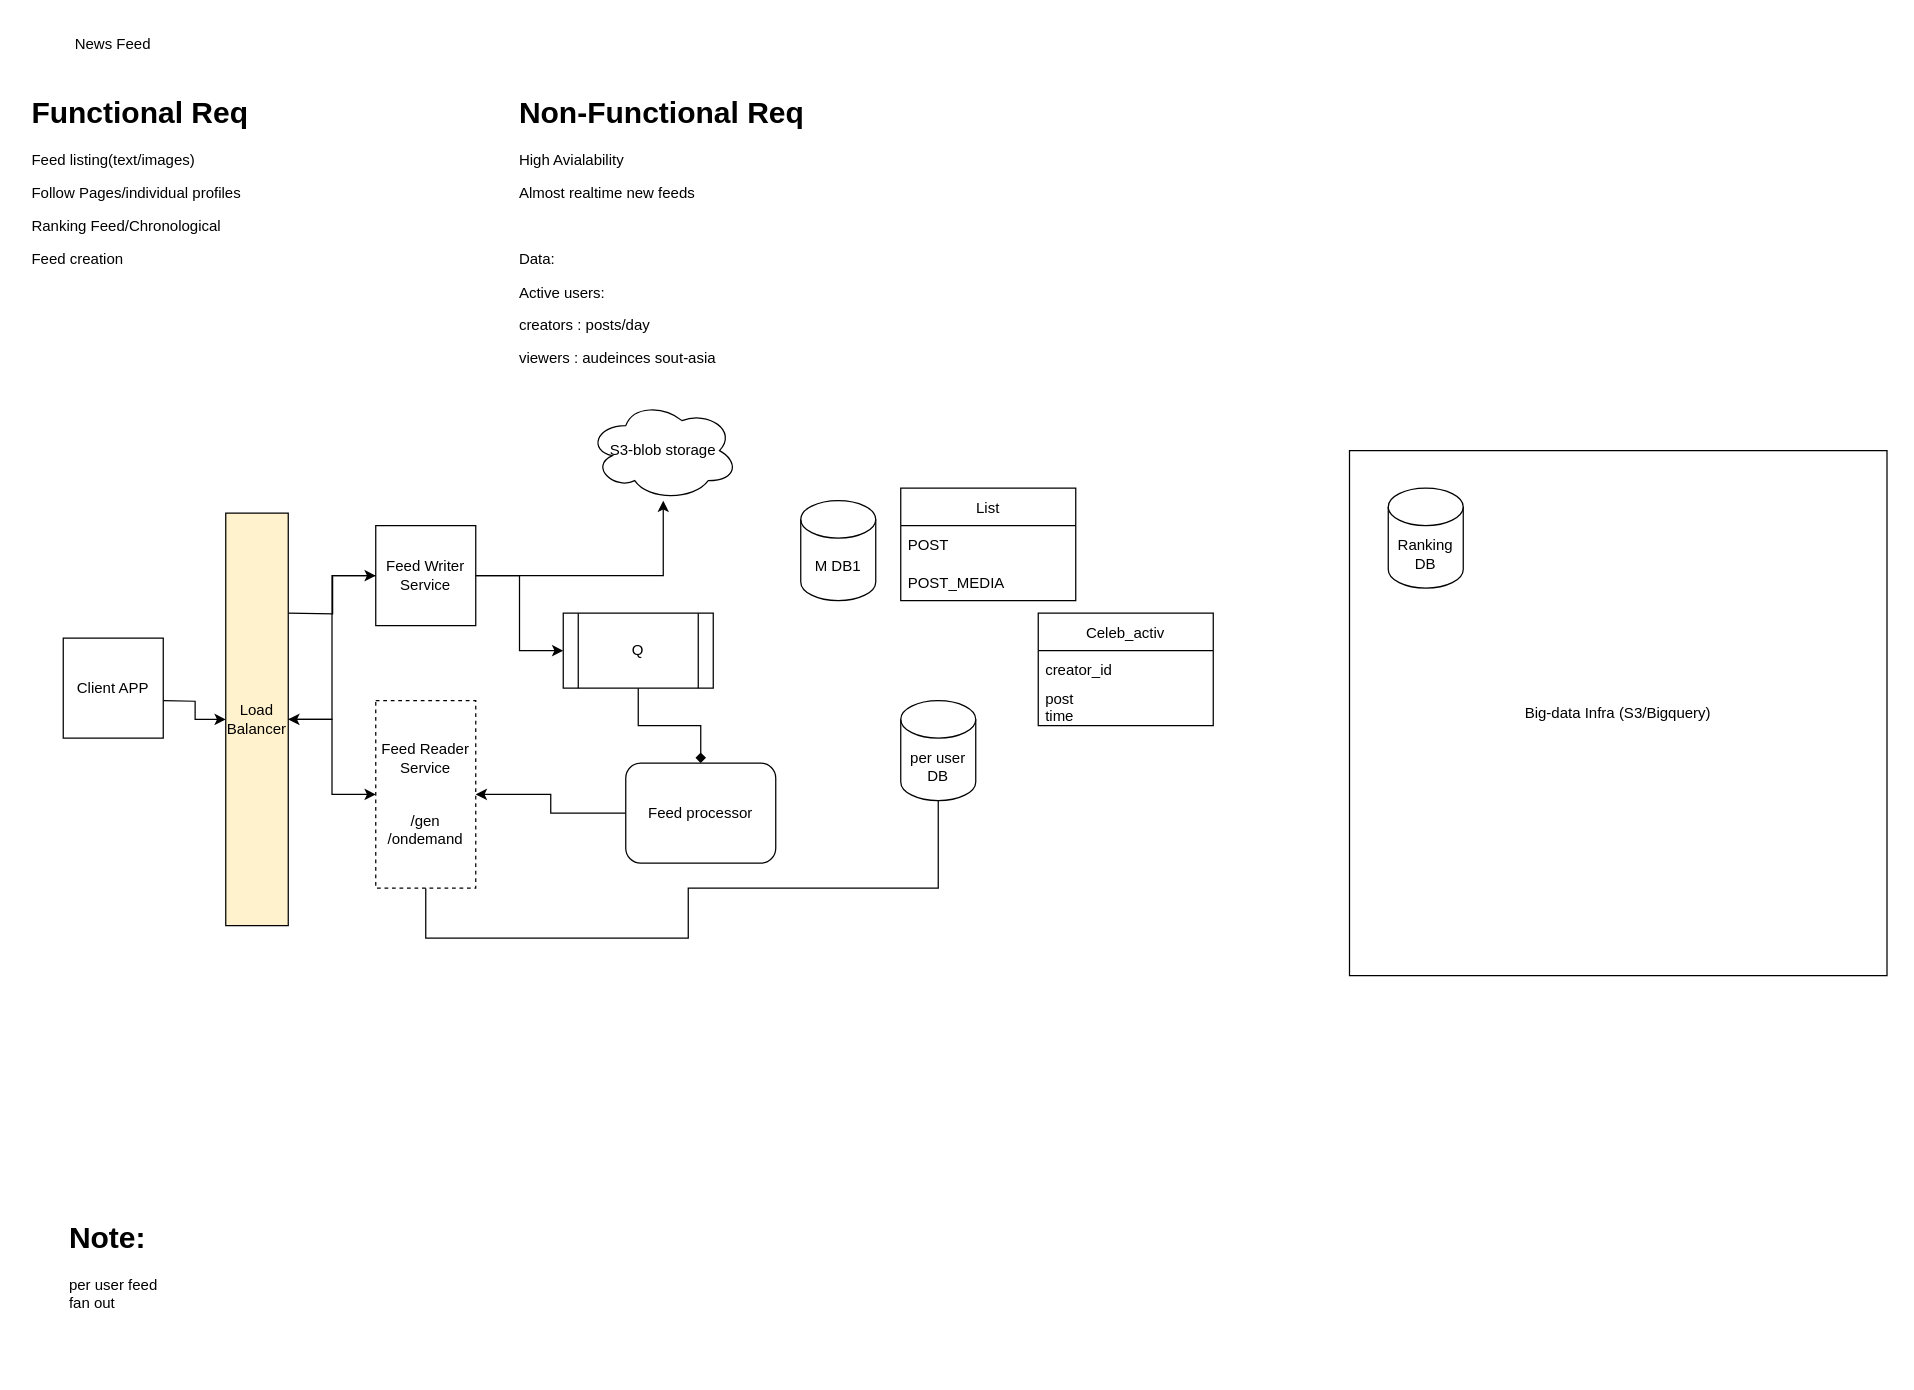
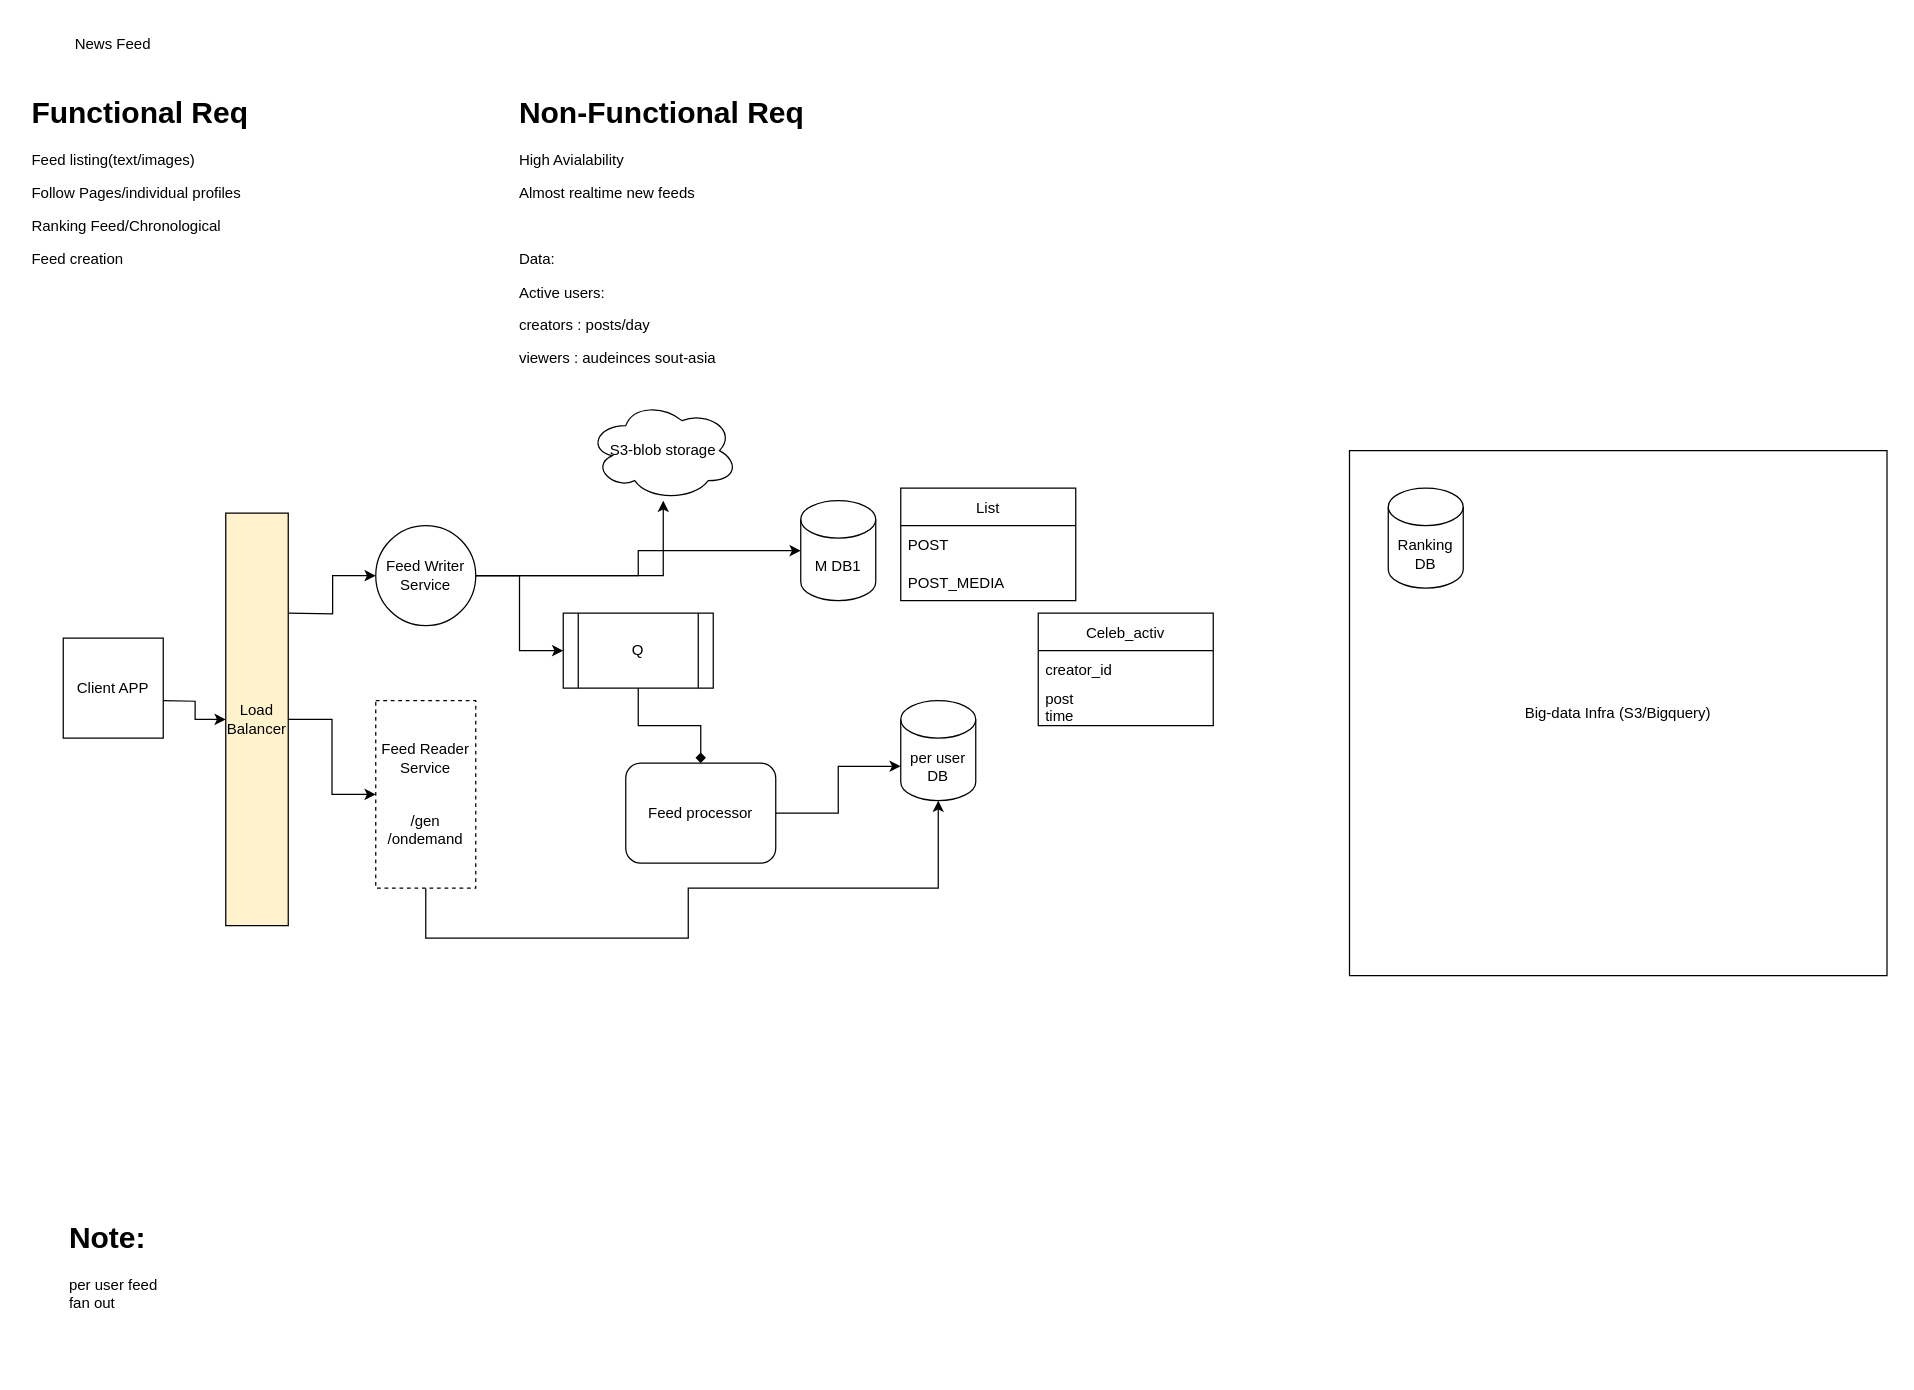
- <mxCell id="8" value="Feed Writer Service" style="whiteSpace=wrap;html=1;aspect=fixed;" vertex="1" parent="1"><mxGeometry x="300" y="420" width="80" height="80" as="geometry" /></mxCell>
+ <mxCell id="8" value="Feed Writer Service" style="ellipse;whiteSpace=wrap;html=1;aspect=fixed;" vertex="1" parent="1"><mxGeometry x="300" y="420" width="80" height="80" as="geometry" /></mxCell>
- <mxCell id="6" style="edgeStyle=orthogonalEdgeStyle;rounded=0;orthogonalLoop=1;jettySize=auto;html=1;" edge="1" parent="1" source="8" target="14"><mxGeometry relative="1" as="geometry" /></mxCell>
+ <mxCell id="6" style="edgeStyle=orthogonalEdgeStyle;rounded=0;orthogonalLoop=1;jettySize=auto;html=1;" edge="1" parent="1" source="8" target="15"><mxGeometry relative="1" as="geometry" /></mxCell>
- <mxCell id="11" style="edgeStyle=orthogonalEdgeStyle;rounded=0;orthogonalLoop=1;jettySize=auto;html=1;entryX=0.5;entryY=1;entryDx=0;entryDy=0;entryPerimeter=0;endArrow=none;" edge="1" parent="1" source="12" target="22"><mxGeometry relative="1" as="geometry"><Array as="points"><mxPoint x="340" y="750" /><mxPoint x="550" y="750" /><mxPoint x="550" y="710" /><mxPoint x="750" y="710" /></Array></mxGeometry></mxCell>
+ <mxCell id="11" style="edgeStyle=orthogonalEdgeStyle;rounded=0;orthogonalLoop=1;jettySize=auto;html=1;entryX=0.5;entryY=1;entryDx=0;entryDy=0;entryPerimeter=0;" edge="1" parent="1" source="12" target="22"><mxGeometry relative="1" as="geometry"><Array as="points"><mxPoint x="340" y="750" /><mxPoint x="550" y="750" /><mxPoint x="550" y="710" /><mxPoint x="750" y="710" /></Array></mxGeometry></mxCell>
- <mxCell id="18" style="edgeStyle=orthogonalEdgeStyle;rounded=0;orthogonalLoop=1;jettySize=auto;html=1;" edge="1" parent="1" source="19" target="12"><mxGeometry relative="1" as="geometry" /></mxCell>
+ <mxCell id="18" style="edgeStyle=orthogonalEdgeStyle;rounded=0;orthogonalLoop=1;jettySize=auto;html=1;entryX=0;entryY=0;entryDx=0;entryDy=52.5;entryPerimeter=0;" edge="1" parent="1" source="19" target="22"><mxGeometry relative="1" as="geometry" /></mxCell>
